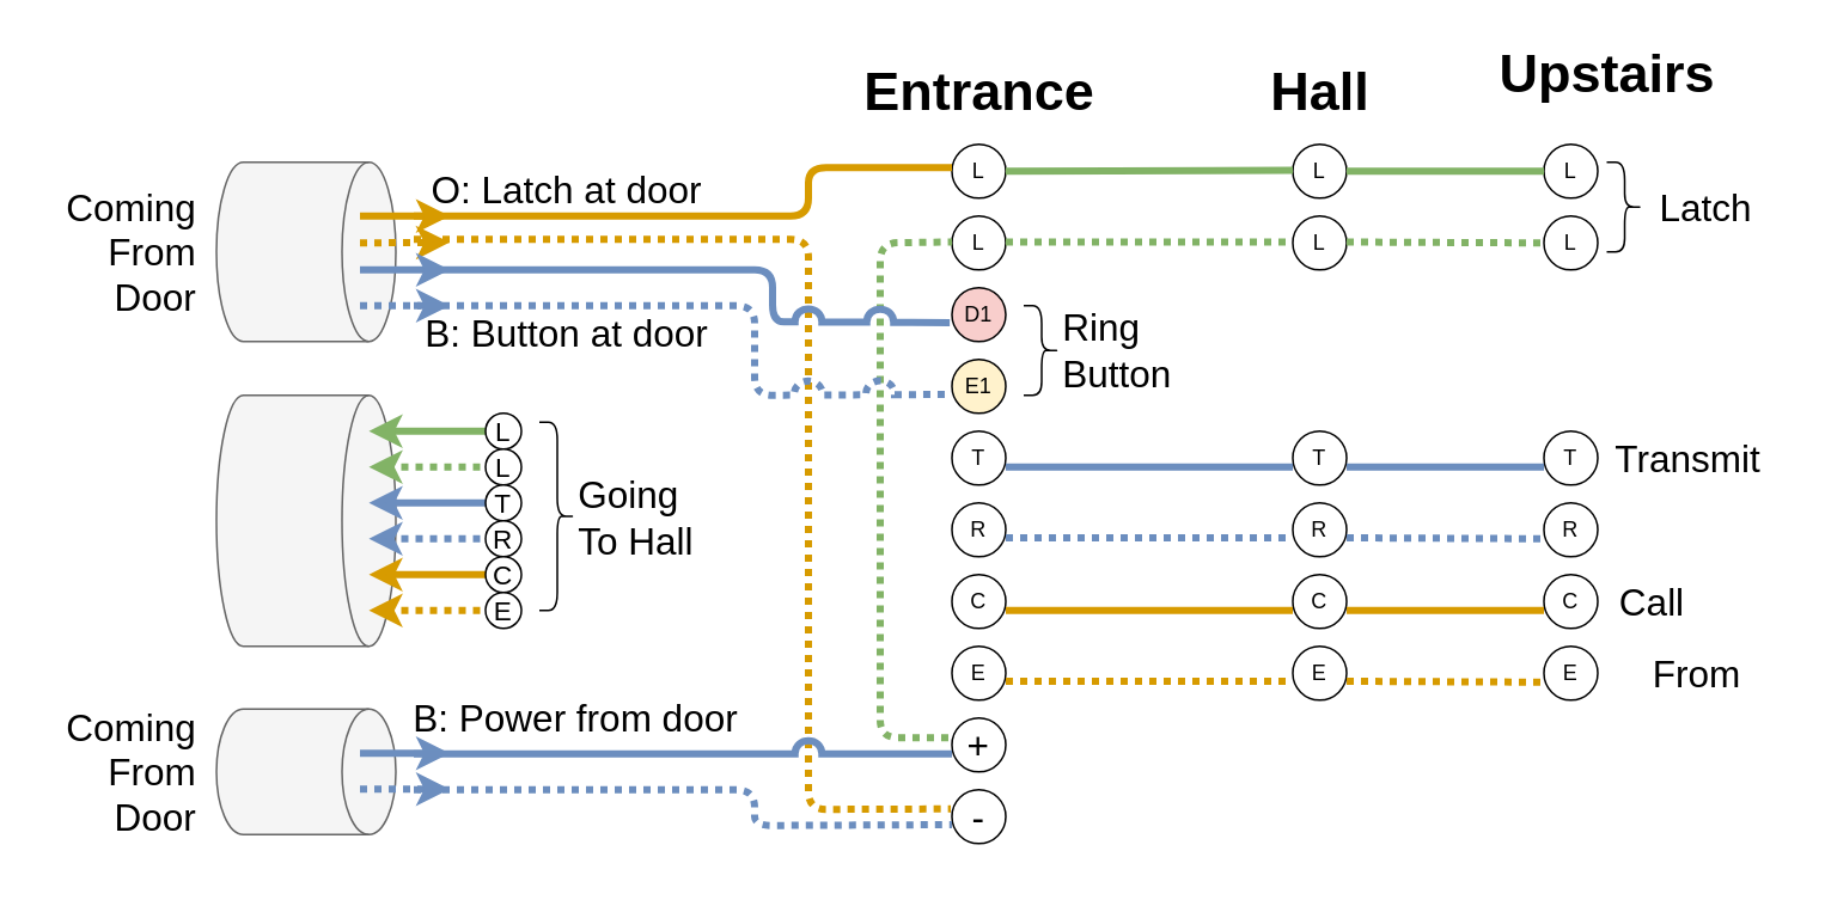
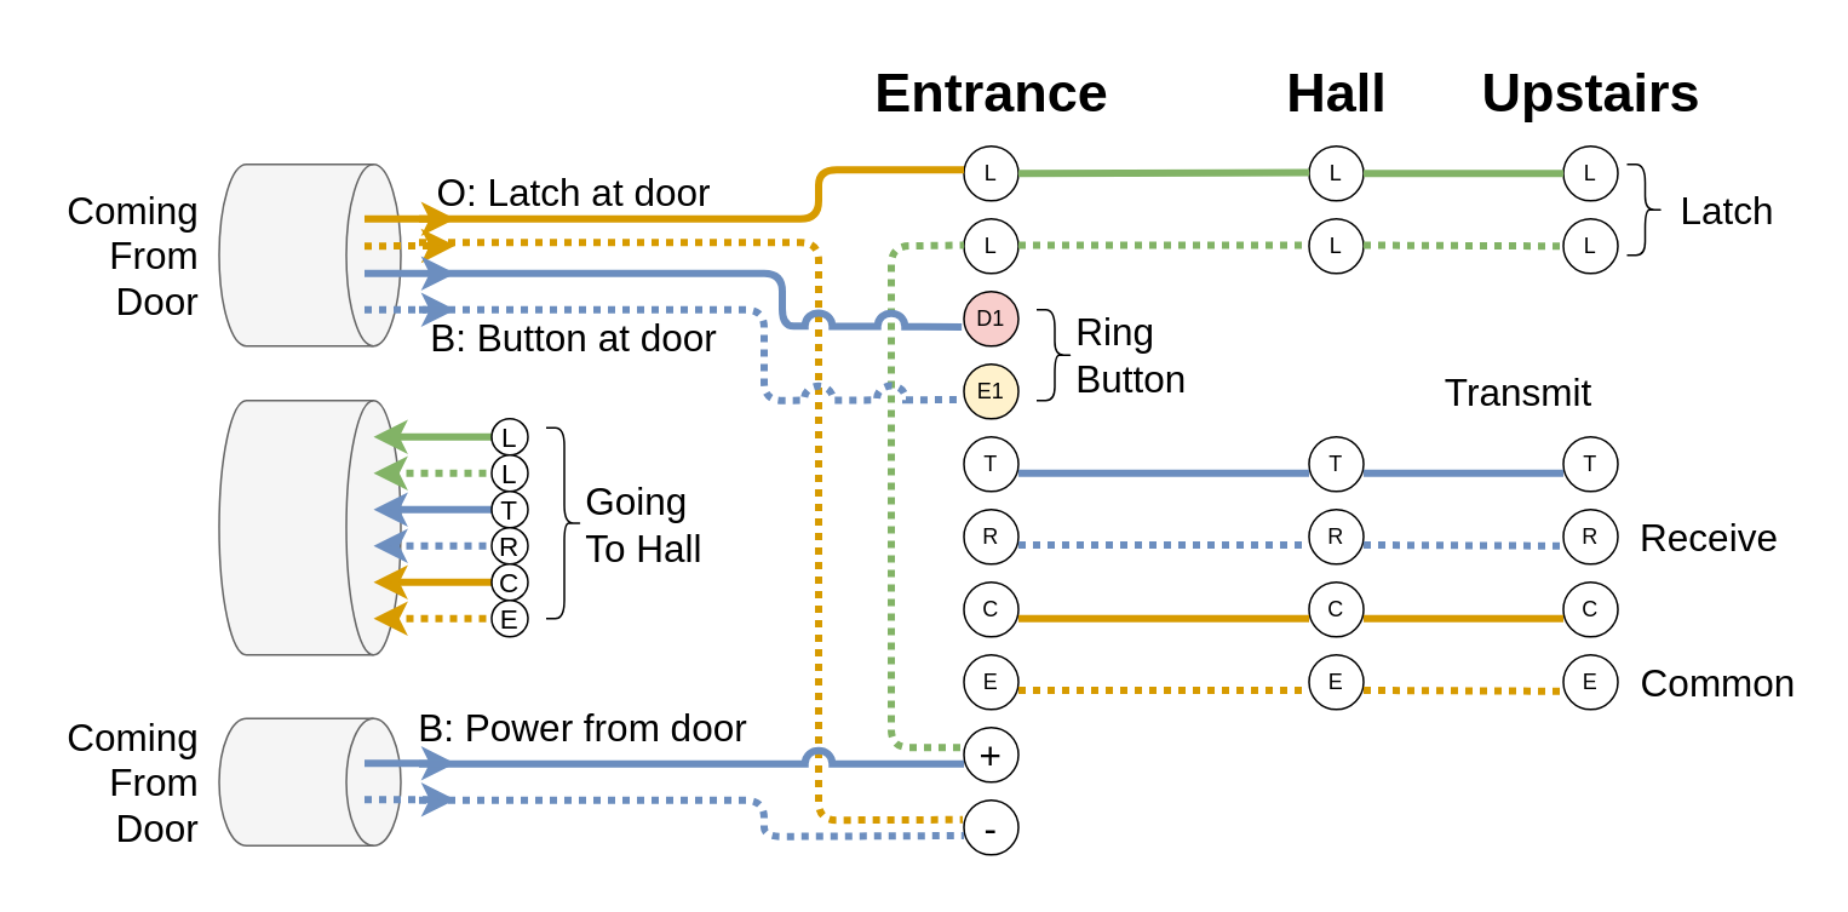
- <mxCell id="66" value="&lt;h1&gt;Upstairs&lt;/h1&gt;" style="text;html=1;align=center;verticalAlign=middle;resizable=0;points=[];autosize=1;strokeColor=none;fontSize=15;" vertex="1" parent="1"><mxGeometry x="825" y="10" width="140" height="60" as="geometry" /></mxCell>
+ <mxCell id="66" value="&lt;h1&gt;Upstairs&lt;/h1&gt;" style="text;html=1;align=center;verticalAlign=middle;resizable=0;points=[];autosize=1;strokeColor=none;fontSize=15;" vertex="1" parent="1"><mxGeometry x="805" y="20" width="140" height="60" as="geometry" /></mxCell>
- <mxCell id="41" value="Transmit" style="text;html=1;align=center;verticalAlign=middle;resizable=0;points=[];autosize=1;strokeColor=none;fontSize=21;" vertex="1" parent="1"><mxGeometry x="890" y="240" width="100" height="30" as="geometry" /></mxCell>
+ <mxCell id="41" value="Transmit" style="text;html=1;align=center;verticalAlign=middle;resizable=0;points=[];autosize=1;strokeColor=none;fontSize=21;" vertex="1" parent="1"><mxGeometry x="785" y="200" width="100" height="30" as="geometry" /></mxCell>
+ <mxCell id="42" value="Receive" style="text;html=1;align=center;verticalAlign=middle;resizable=0;points=[];autosize=1;strokeColor=none;fontSize=21;" vertex="1" parent="1"><mxGeometry x="895" y="280" width="90" height="30" as="geometry" /></mxCell>
- <mxCell id="43" value="Call" style="text;html=1;align=center;verticalAlign=middle;resizable=0;points=[];autosize=1;strokeColor=none;fontSize=21;" vertex="1" parent="1"><mxGeometry x="895" y="320" width="50" height="30" as="geometry" /></mxCell>
- <mxCell id="44" value="From" style="text;html=1;align=center;verticalAlign=middle;resizable=0;points=[];autosize=1;strokeColor=none;fontSize=21;" vertex="1" parent="1"><mxGeometry x="895" y="360" width="100" height="30" as="geometry" /></mxCell>
+ <mxCell id="44" value="Common" style="text;html=1;align=center;verticalAlign=middle;resizable=0;points=[];autosize=1;strokeColor=none;fontSize=21;" vertex="1" parent="1"><mxGeometry x="895" y="360" width="100" height="30" as="geometry" /></mxCell>
